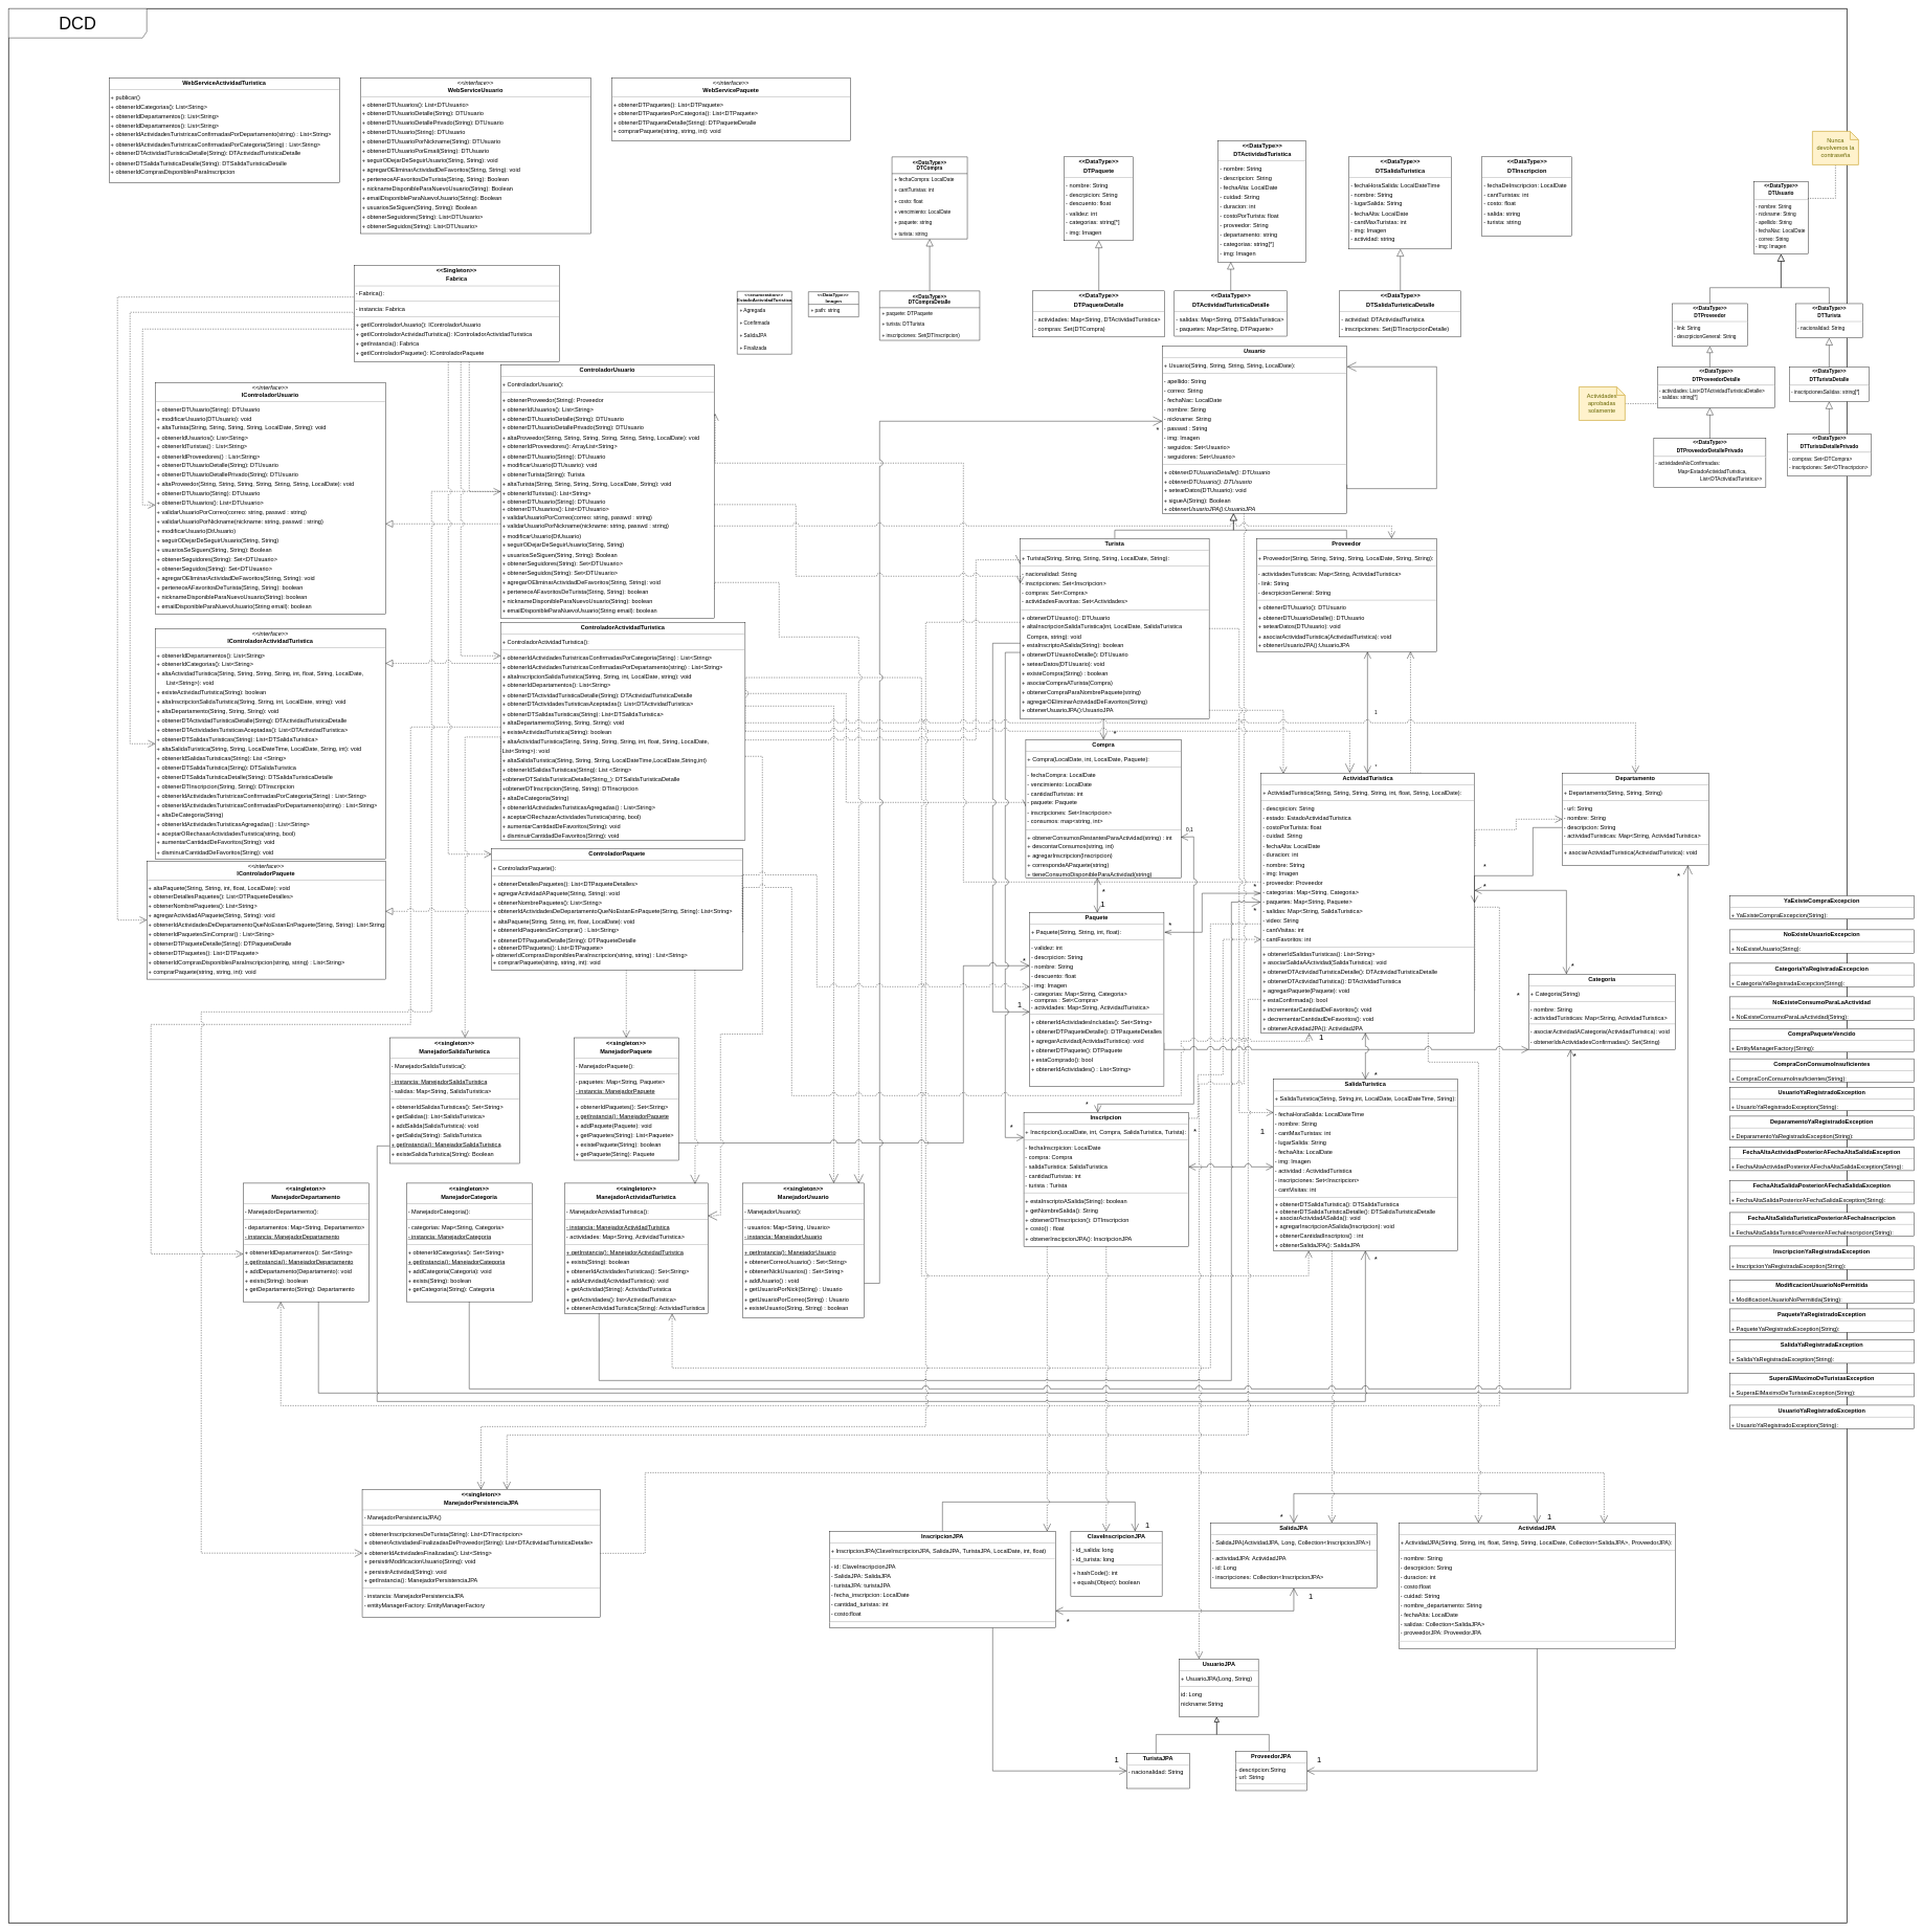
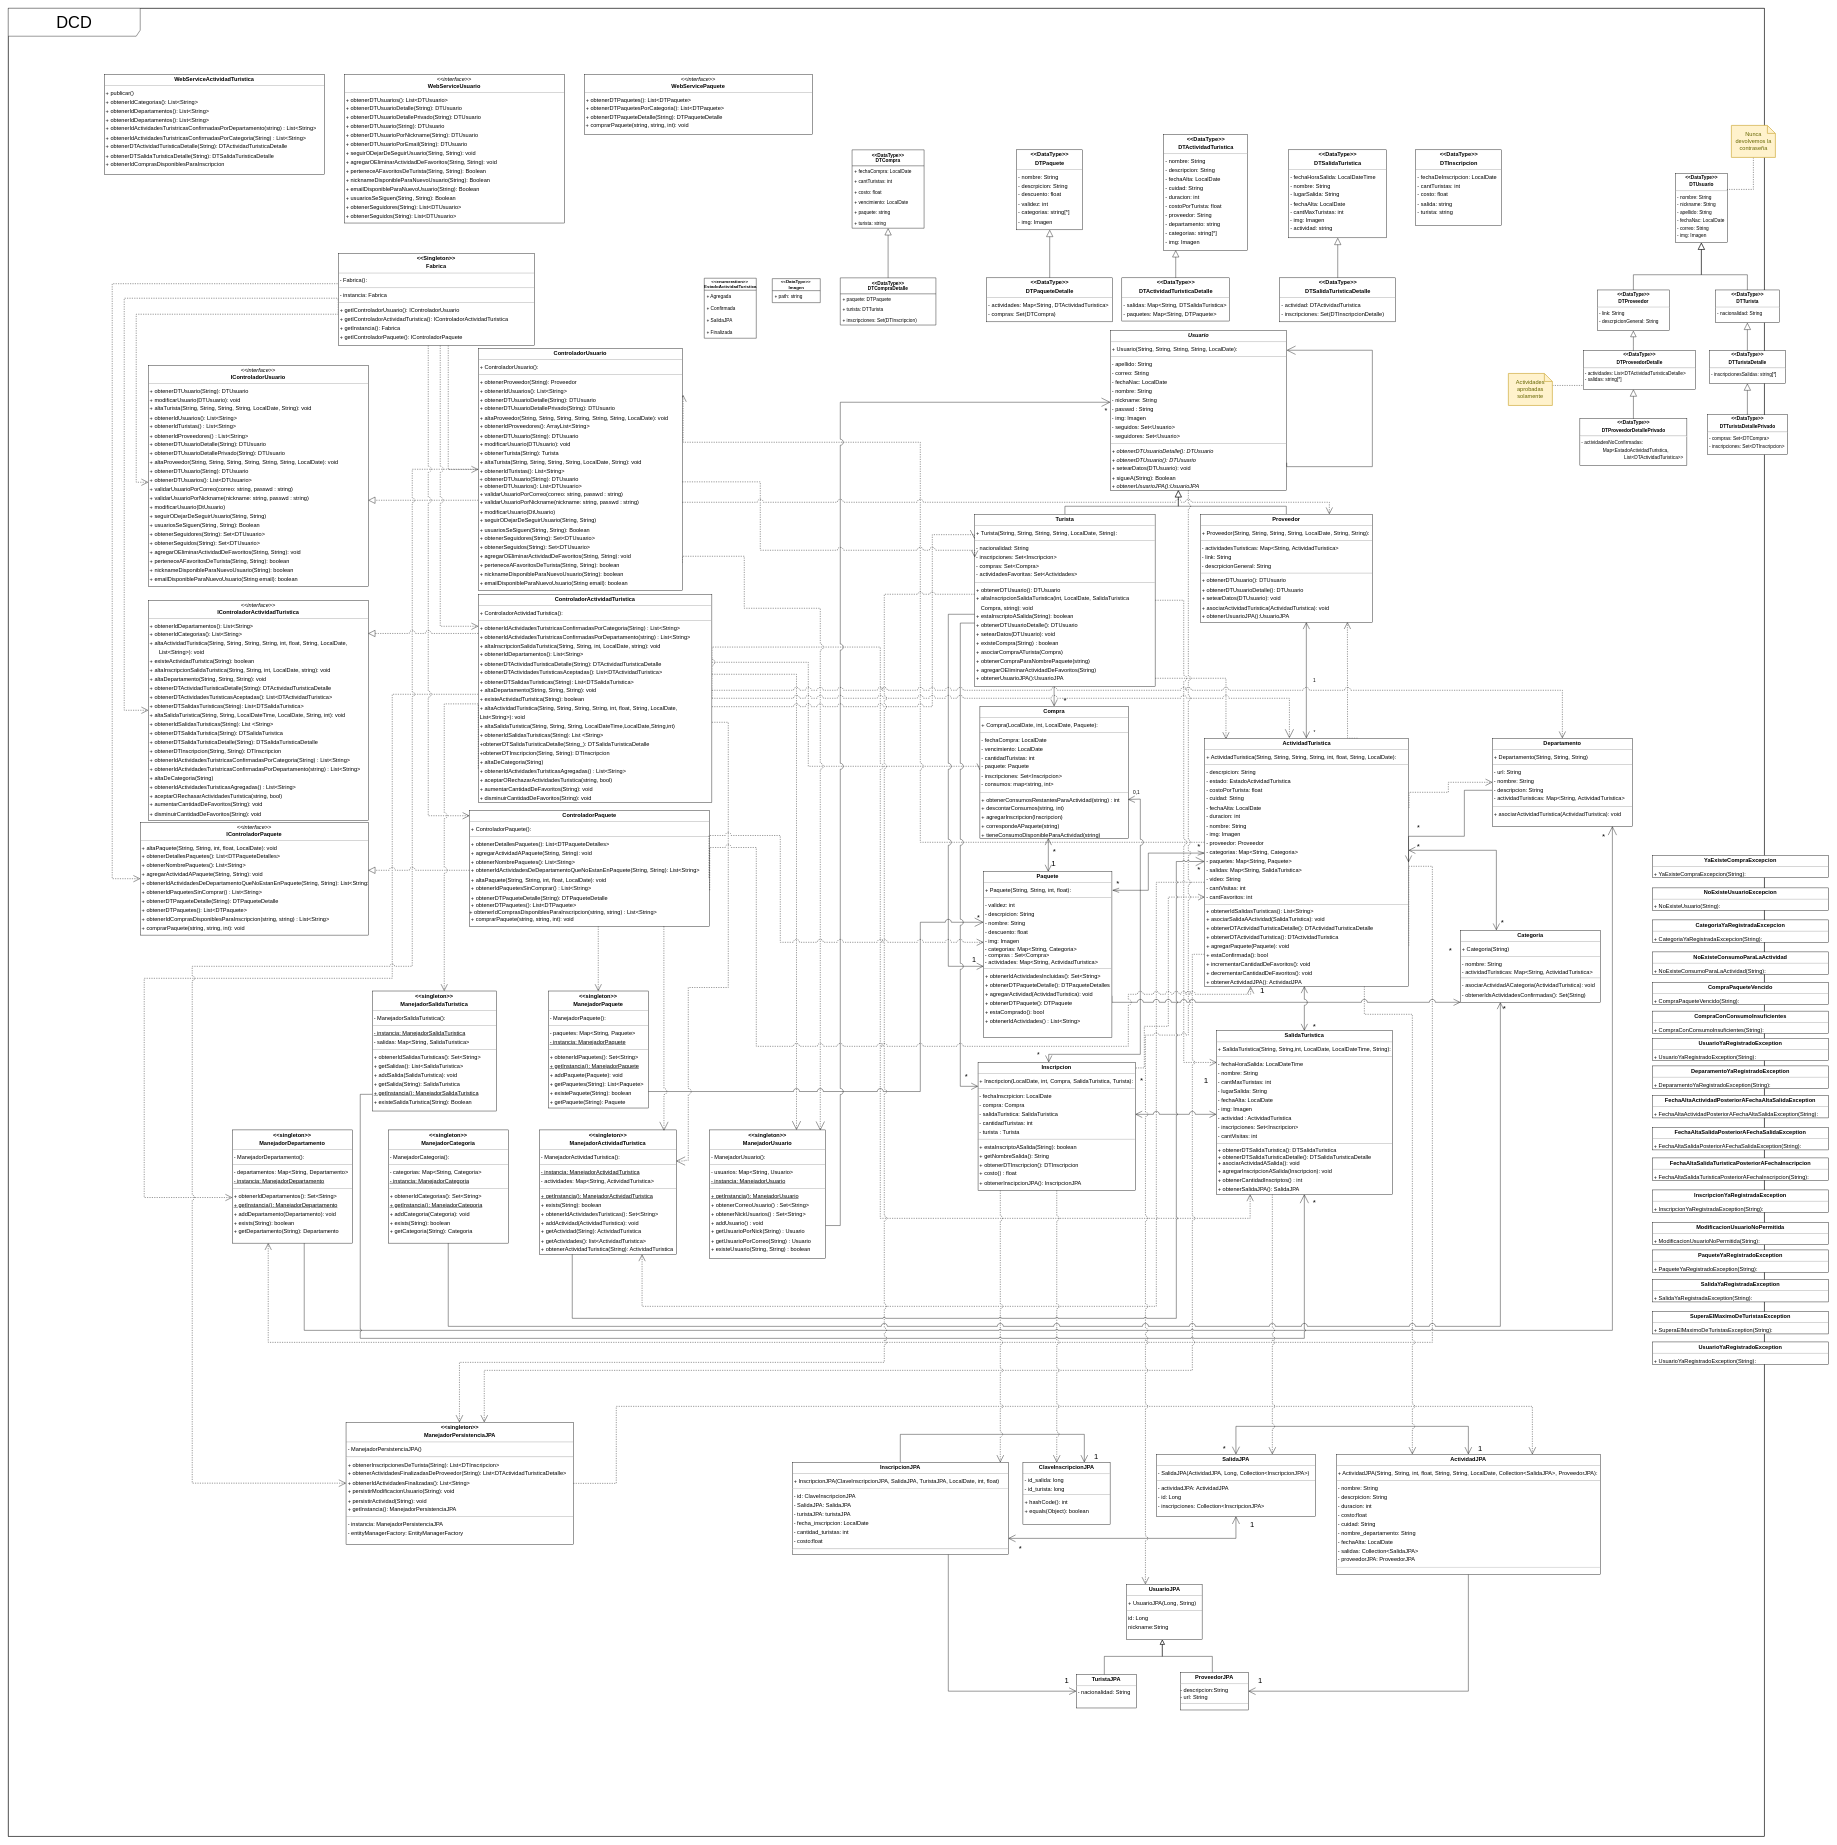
- <mxCell id="153" value="Actividades aprobadas solamente" style="shape=note;strokeWidth=2;fontSize=14;size=20;whiteSpace=wrap;html=1;fillColor=#fff2cc;strokeColor=#d6b656;fontColor=#666600;" parent="1" vertex="1"><mxGeometry x="3770" y="923" width="110.0" height="80" as="geometry" /></mxCell>
+ <mxCell id="153" value="Actividades aprobadas solamente" style="shape=note;strokeWidth=2;fontSize=14;size=20;whiteSpace=wrap;html=1;fillColor=#fff2cc;strokeColor=#d6b656;fontColor=#666600;" parent="1" vertex="1"><mxGeometry x="3770" y="933" width="110.0" height="80" as="geometry" /></mxCell>
- <mxCell id="193" value="&lt;p style=&quot;margin:0px;margin-top:4px;text-align:center;&quot;&gt;&lt;b&gt;CompraPaqueteVencido&lt;/b&gt;&lt;/p&gt;&lt;hr size=&quot;1&quot;&gt;&lt;p style=&quot;margin:0 0 0 4px;line-height:1.6;&quot;&gt;+&amp;nbsp;&lt;span style=&quot;text-align: center;&quot;&gt;EntityManagerFactory&lt;/span&gt;(String): &lt;/p&gt;" style="verticalAlign=top;align=left;overflow=fill;fontSize=14;fontFamily=Helvetica;html=1;rounded=0;shadow=0;comic=0;labelBackgroundColor=none;strokeWidth=1;" parent="1" vertex="1"><mxGeometry x="4130" y="2455" width="440" height="56" as="geometry" /></mxCell>
+ <mxCell id="193" value="&lt;p style=&quot;margin:0px;margin-top:4px;text-align:center;&quot;&gt;&lt;b&gt;CompraPaqueteVencido&lt;/b&gt;&lt;/p&gt;&lt;hr size=&quot;1&quot;&gt;&lt;p style=&quot;margin:0 0 0 4px;line-height:1.6;&quot;&gt;+&amp;nbsp;&lt;span style=&quot;text-align: center;&quot;&gt;CompraPaqueteVencido&lt;/span&gt;(String): &lt;/p&gt;" style="verticalAlign=top;align=left;overflow=fill;fontSize=14;fontFamily=Helvetica;html=1;rounded=0;shadow=0;comic=0;labelBackgroundColor=none;strokeWidth=1;" parent="1" vertex="1"><mxGeometry x="4130" y="2455" width="440" height="56" as="geometry" /></mxCell>
